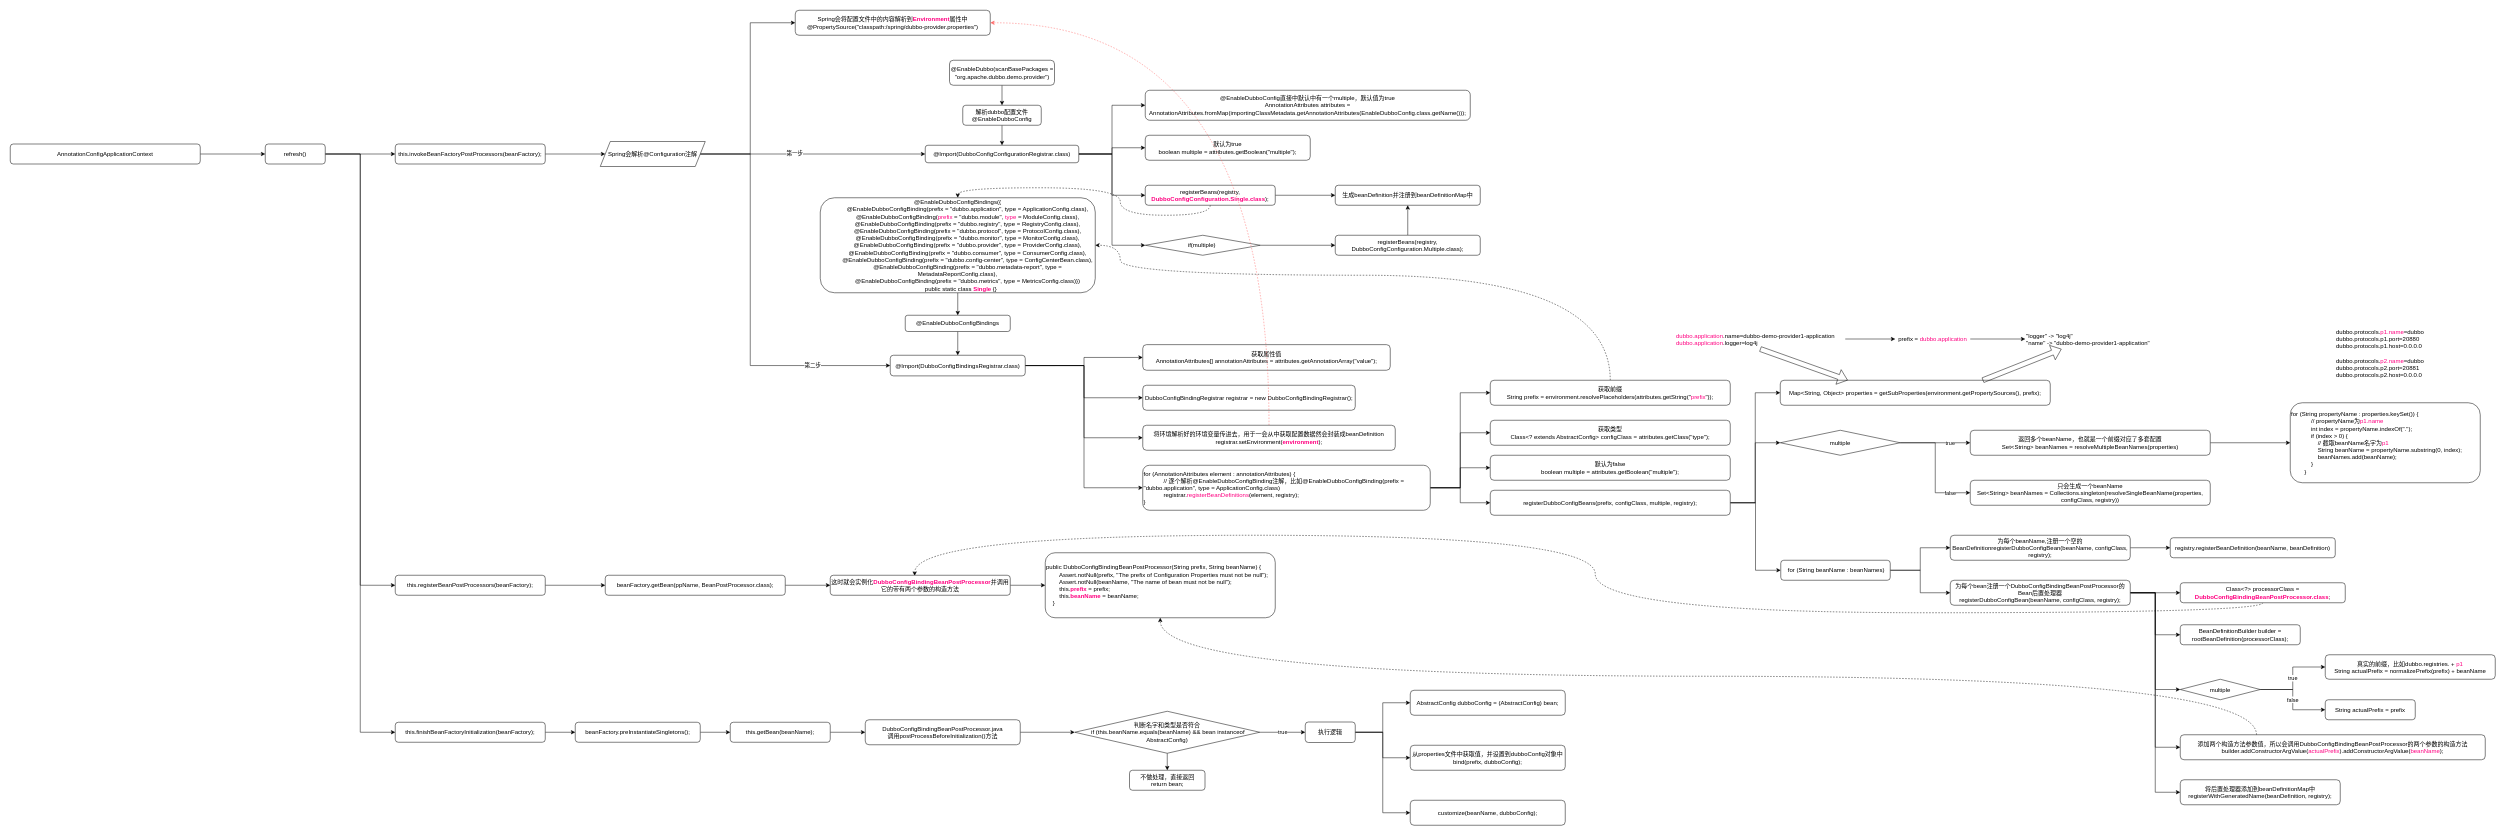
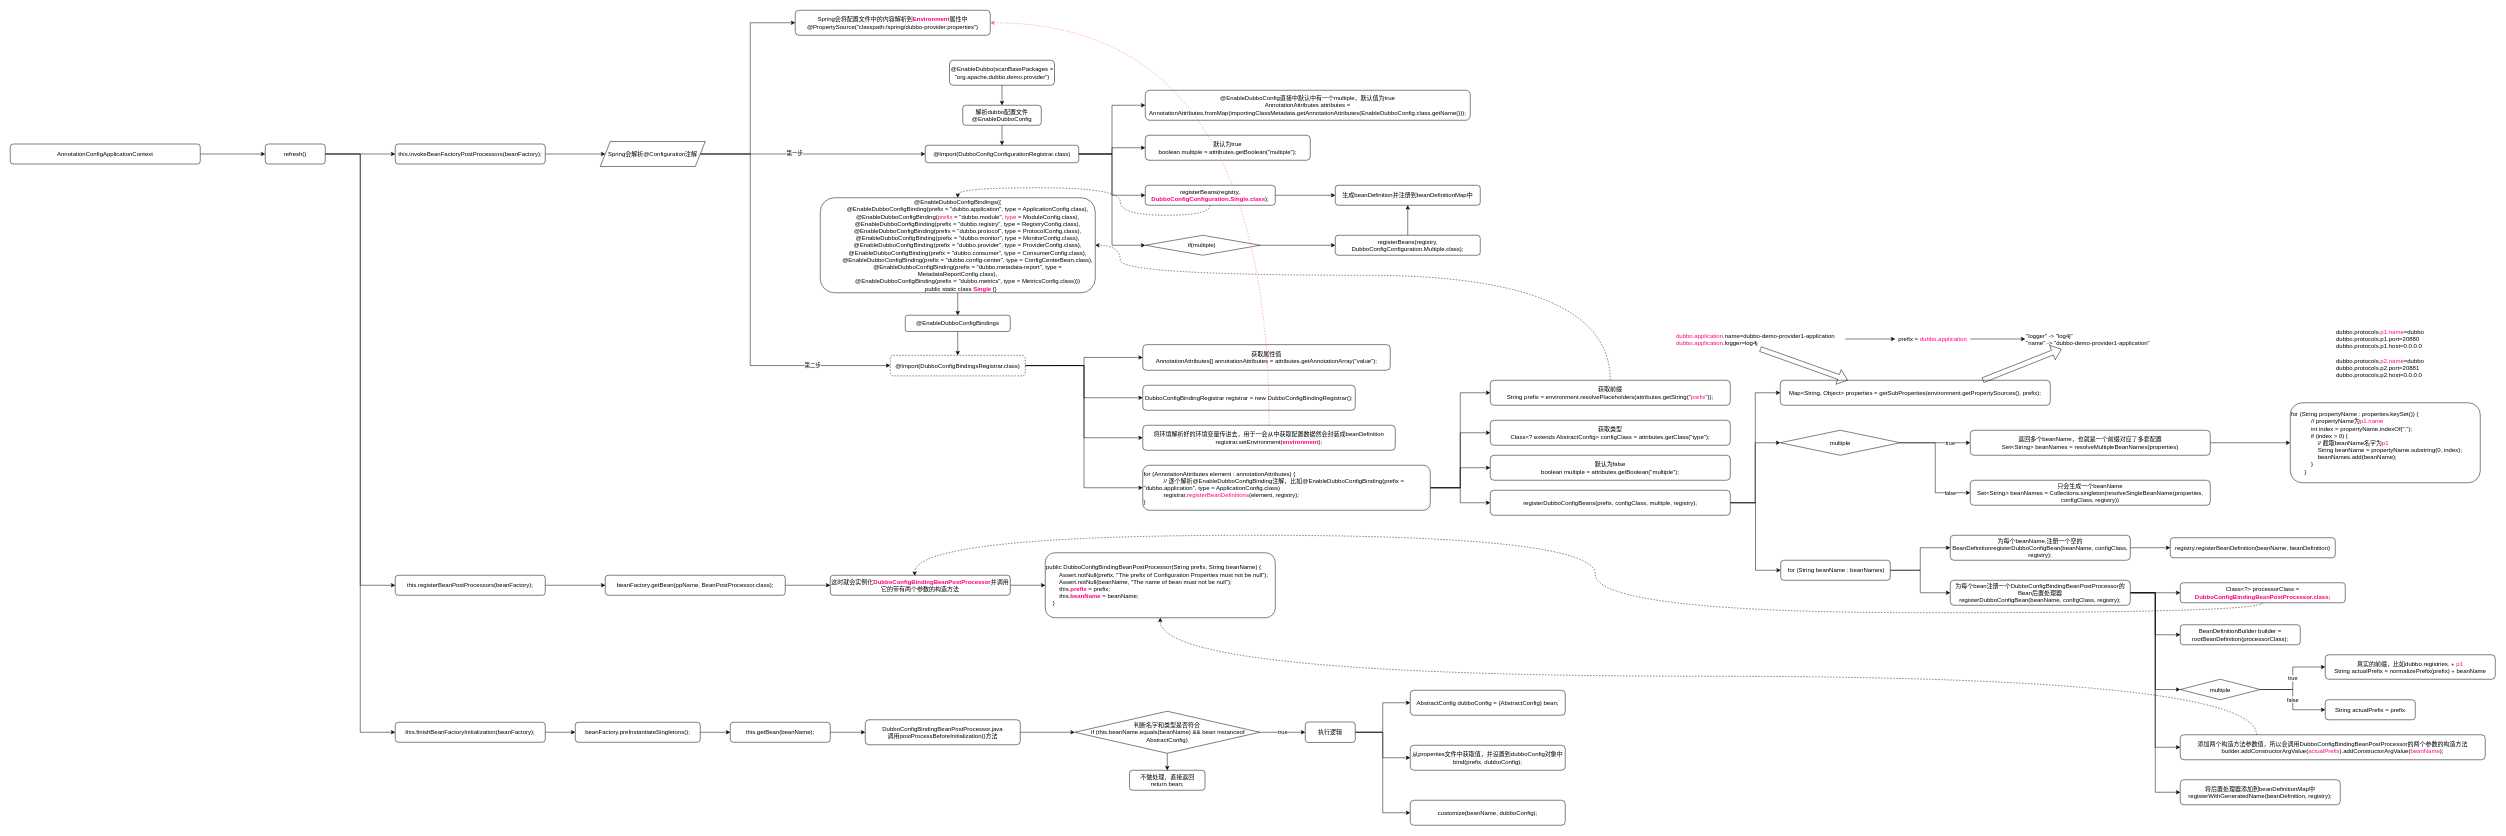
- <mxCell id="37" value="@Import(DubboConfigBindingsRegistrar.class)" style="rounded=1;whiteSpace=wrap;html=1;" vertex="1" parent="1"><mxGeometry x="1780" y="710" width="270" height="41.25" as="geometry" /></mxCell>
+ <mxCell id="37" value="@Import(DubboConfigBindingsRegistrar.class)" style="rounded=1;whiteSpace=wrap;html=1;dashed=1;" vertex="1" parent="1"><mxGeometry x="1780" y="710" width="270" height="41.25" as="geometry" /></mxCell>
